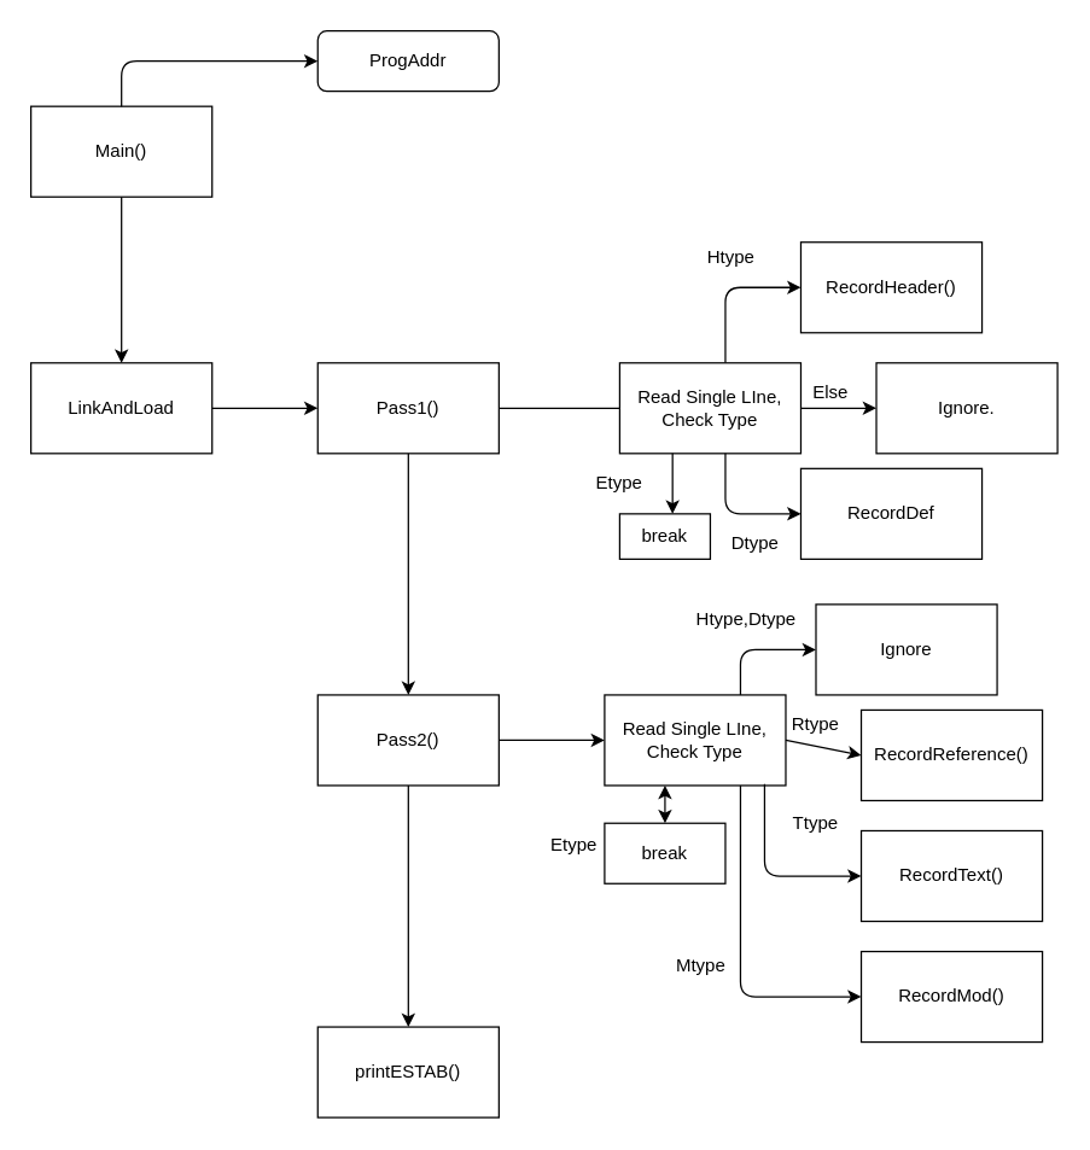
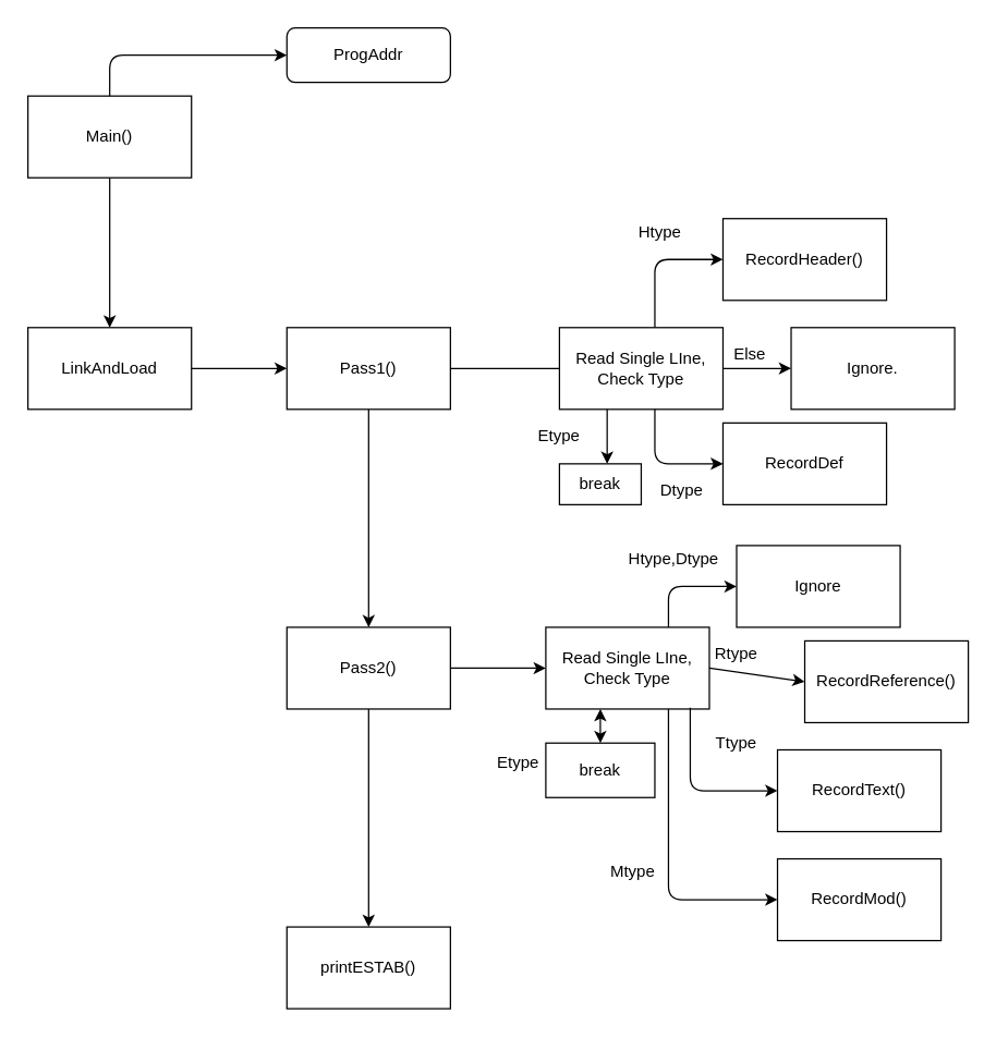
- <mxCell id="29" value="RecordReference()" style="rounded=0;whiteSpace=wrap;html=1;" vertex="1" parent="1"><mxGeometry x="570" y="470" width="120" height="60" as="geometry" /></mxCell>
+ <mxCell id="29" value="RecordReference()" style="rounded=0;whiteSpace=wrap;html=1;" vertex="1" parent="1"><mxGeometry x="590" y="470" width="120" height="60" as="geometry" /></mxCell>
